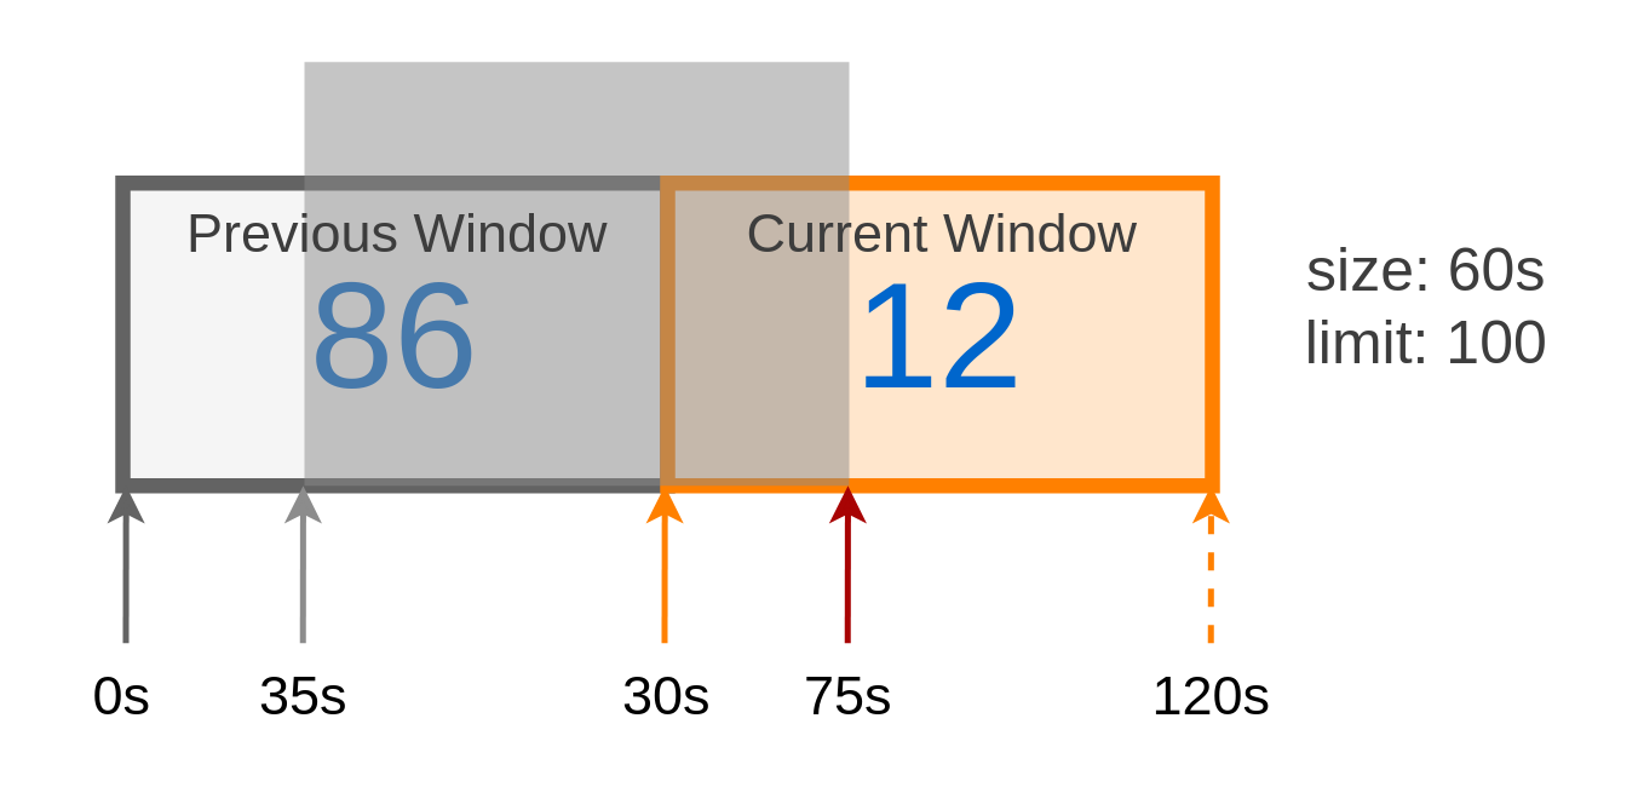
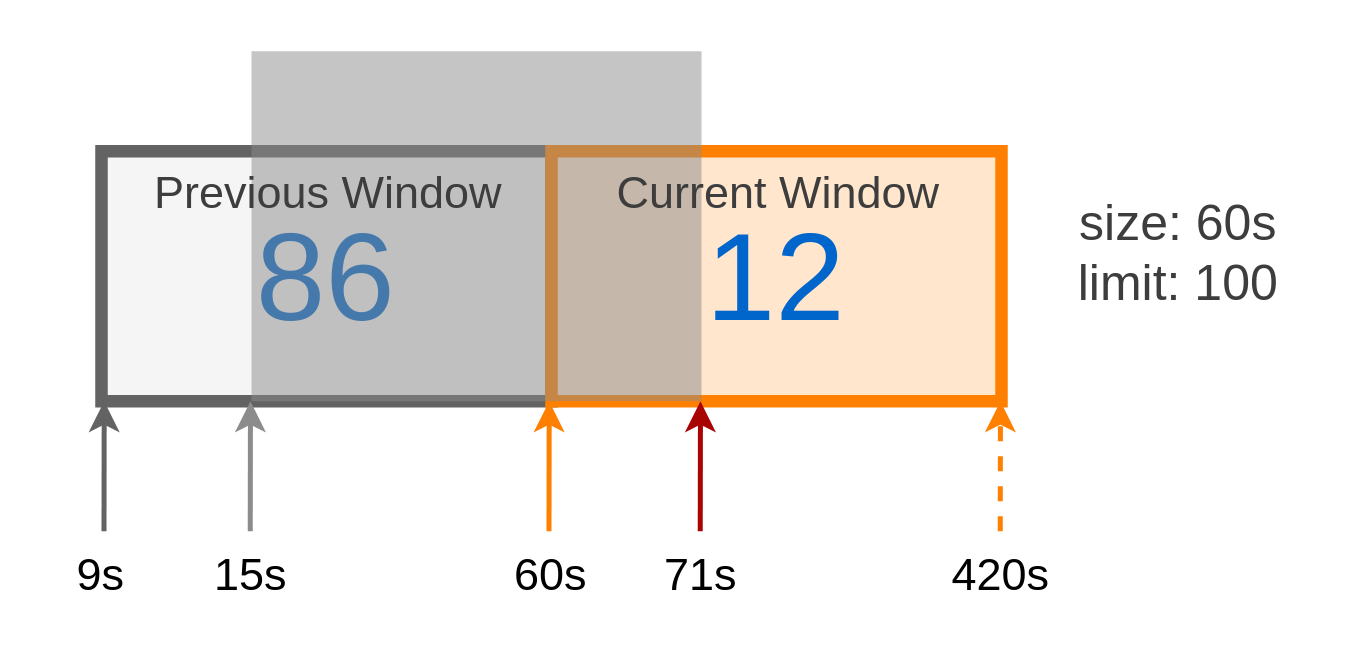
- <mxCell id="9" value="0s" style="text;html=1;strokeColor=none;fillColor=none;align=center;verticalAlign=middle;whiteSpace=wrap;rounded=0;dashed=1;opacity=50;fontSize=18;fontStyle=0" parent="1" vertex="1"><mxGeometry x="20" y="220" width="40" height="20" as="geometry" /></mxCell>
+ <mxCell id="9" value="9s" style="text;html=1;strokeColor=none;fillColor=none;align=center;verticalAlign=middle;whiteSpace=wrap;rounded=0;dashed=1;opacity=50;fontSize=18;fontStyle=0" parent="1" vertex="1"><mxGeometry x="20" y="220" width="40" height="20" as="geometry" /></mxCell>
- <mxCell id="10" value="35s" style="text;html=1;strokeColor=none;fillColor=none;align=center;verticalAlign=middle;whiteSpace=wrap;rounded=0;dashed=1;opacity=50;fontSize=18;fontStyle=0" parent="1" vertex="1"><mxGeometry x="80" y="220" width="40" height="20" as="geometry" /></mxCell>
+ <mxCell id="10" value="15s" style="text;html=1;strokeColor=none;fillColor=none;align=center;verticalAlign=middle;whiteSpace=wrap;rounded=0;dashed=1;opacity=50;fontSize=18;fontStyle=0" parent="1" vertex="1"><mxGeometry x="80" y="220" width="40" height="20" as="geometry" /></mxCell>
- <mxCell id="11" value="30s" style="text;html=1;strokeColor=none;fillColor=none;align=center;verticalAlign=middle;whiteSpace=wrap;rounded=0;dashed=1;opacity=50;fontSize=18;fontStyle=0" parent="1" vertex="1"><mxGeometry x="200" y="220" width="40" height="20" as="geometry" /></mxCell>
+ <mxCell id="11" value="60s" style="text;html=1;strokeColor=none;fillColor=none;align=center;verticalAlign=middle;whiteSpace=wrap;rounded=0;dashed=1;opacity=50;fontSize=18;fontStyle=0" parent="1" vertex="1"><mxGeometry x="200" y="220" width="40" height="20" as="geometry" /></mxCell>
- <mxCell id="12" value="75s" style="text;html=1;strokeColor=none;fillColor=none;align=center;verticalAlign=middle;whiteSpace=wrap;rounded=0;dashed=1;opacity=50;fontSize=18;fontStyle=0" parent="1" vertex="1"><mxGeometry x="260" y="220" width="40" height="20" as="geometry" /></mxCell>
+ <mxCell id="12" value="71s" style="text;html=1;strokeColor=none;fillColor=none;align=center;verticalAlign=middle;whiteSpace=wrap;rounded=0;dashed=1;opacity=50;fontSize=18;fontStyle=0" parent="1" vertex="1"><mxGeometry x="260" y="220" width="40" height="20" as="geometry" /></mxCell>
- <mxCell id="14" value="120s" style="text;html=1;strokeColor=none;fillColor=none;align=center;verticalAlign=middle;whiteSpace=wrap;rounded=0;dashed=1;opacity=50;fontSize=18;fontStyle=0" parent="1" vertex="1"><mxGeometry x="380" y="220" width="40" height="20" as="geometry" /></mxCell>
+ <mxCell id="14" value="420s" style="text;html=1;strokeColor=none;fillColor=none;align=center;verticalAlign=middle;whiteSpace=wrap;rounded=0;dashed=1;opacity=50;fontSize=18;fontStyle=0" parent="1" vertex="1"><mxGeometry x="380" y="220" width="40" height="20" as="geometry" /></mxCell>
